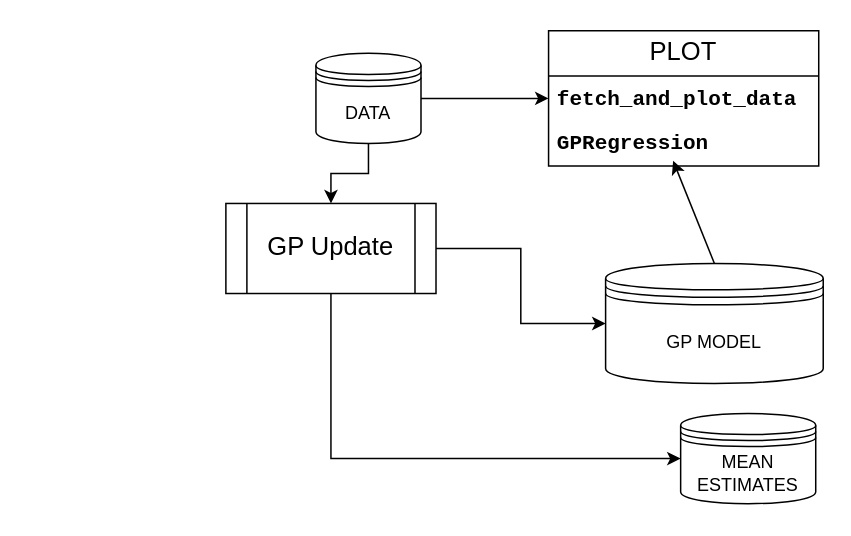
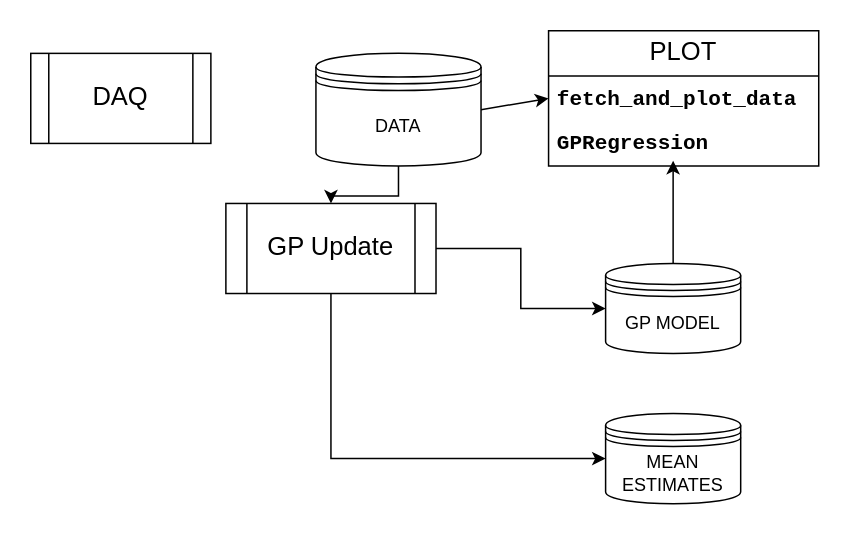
+ <mxCell id="4" value="DAQ" style="shape=process;whiteSpace=wrap;html=1;backgroundOutline=1;fontSize=17;" parent="1" vertex="1"><mxGeometry x="20" y="35" width="120" height="60" as="geometry" /></mxCell>
- <mxCell id="3" value="DATA" style="shape=datastore;whiteSpace=wrap;html=1;" parent="1" vertex="1"><mxGeometry x="210" y="35" width="70" height="60" as="geometry" /></mxCell>
+ <mxCell id="3" value="DATA" style="shape=datastore;whiteSpace=wrap;html=1;" parent="1" vertex="1"><mxGeometry x="210" y="35" width="110" height="75" as="geometry" /></mxCell>
- <mxCell id="7" value="GP MODEL" style="shape=datastore;whiteSpace=wrap;html=1;" parent="1" vertex="1"><mxGeometry x="403" y="175" width="145" height="80" as="geometry" /></mxCell>
+ <mxCell id="7" value="GP MODEL" style="shape=datastore;whiteSpace=wrap;html=1;" parent="1" vertex="1"><mxGeometry x="403" y="175" width="90" height="60" as="geometry" /></mxCell>
- <mxCell id="11" value="MEAN ESTIMATES" style="shape=datastore;whiteSpace=wrap;html=1;" parent="1" vertex="1"><mxGeometry x="453" y="275" width="90" height="60" as="geometry" /></mxCell>
+ <mxCell id="11" value="MEAN ESTIMATES" style="shape=datastore;whiteSpace=wrap;html=1;" parent="1" vertex="1"><mxGeometry x="403" y="275" width="90" height="60" as="geometry" /></mxCell>
